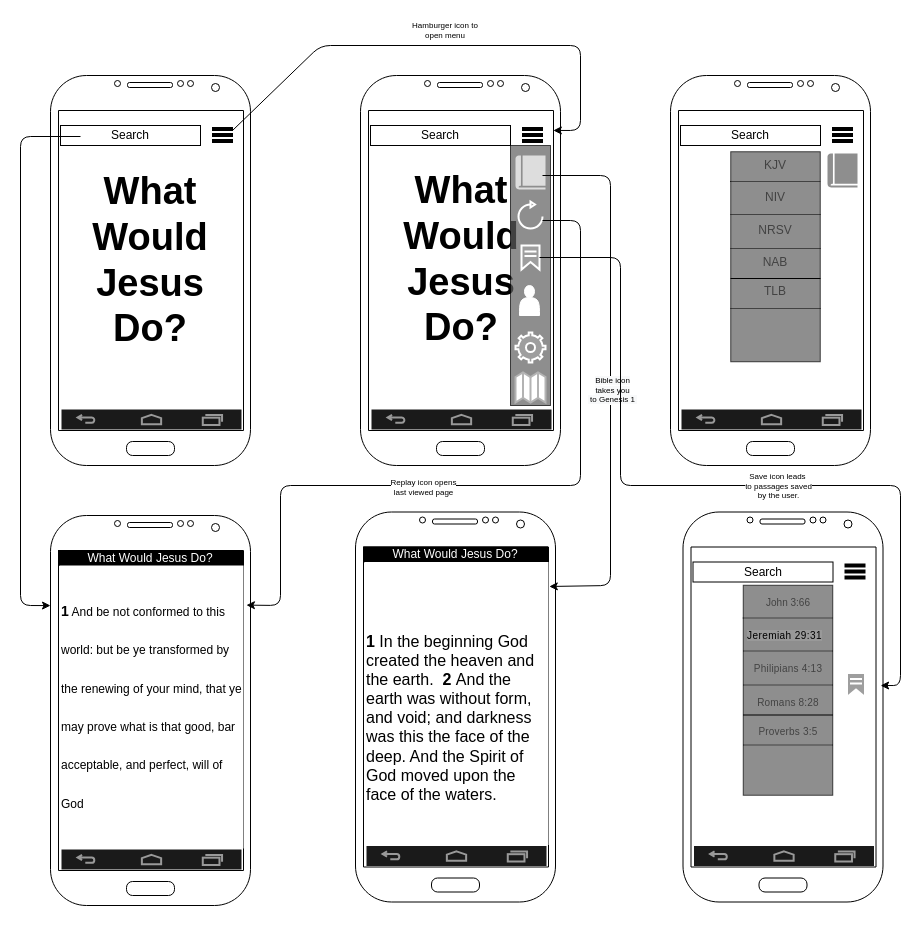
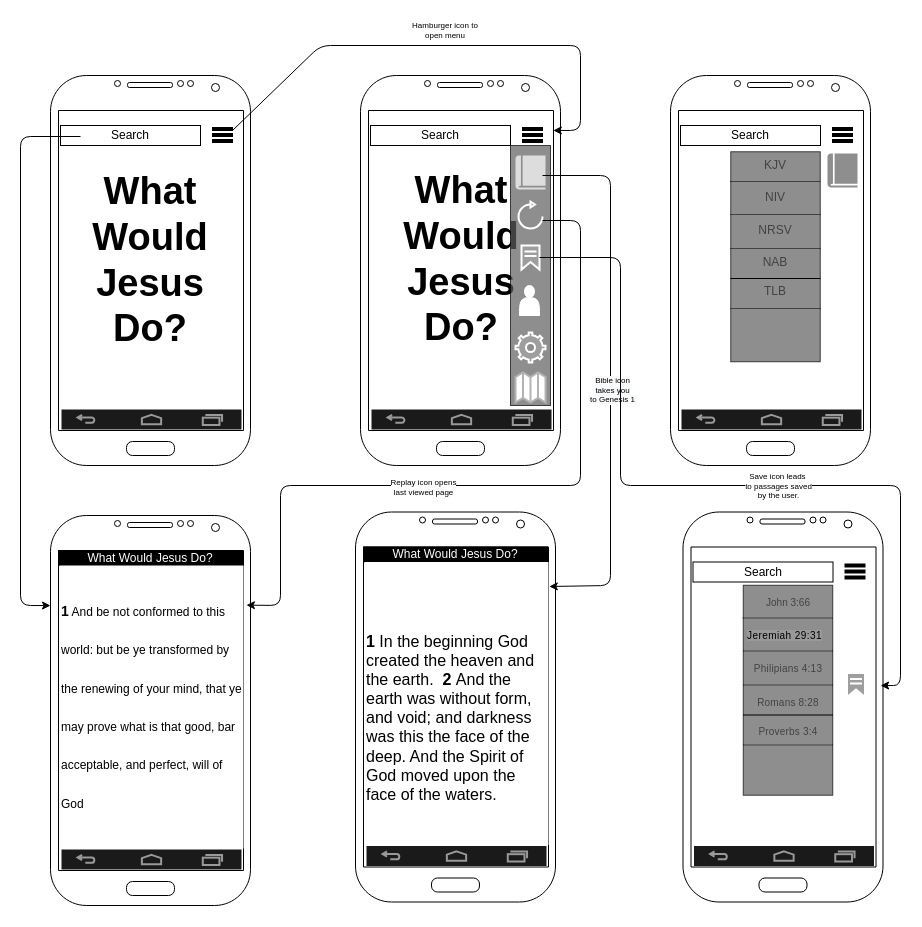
- <mxCell id="71" value="&lt;div class=&quot;slideshow-slide-hed&quot; style=&quot;box-sizing: border-box ; font-family: &amp;#34;brandon&amp;#34; , &amp;#34;helvetica&amp;#34; , &amp;#34;arial&amp;#34; , sans-serif ; line-height: 1.13 ; letter-spacing: 0.02em ; margin-bottom: 0.625rem ; padding: 0.625rem 0px ; outline: 0px ; background-color: rgb(255 , 255 , 255) ; font-size: 10px&quot;&gt;Proverbs 3:5&lt;/div&gt;&lt;div class=&quot;slideshow-slide-dek&quot; style=&quot;box-sizing: border-box ; font-family: &amp;#34;charter&amp;#34; , &amp;#34;georgia&amp;#34; , &amp;#34;times&amp;#34; , serif ; font-size: 1.062rem ; line-height: 1.4 ; outline: 0px ; background-color: rgb(255 , 255 , 255)&quot;&gt;&lt;/div&gt;" style="text;html=1;strokeColor=none;fillColor=none;align=center;verticalAlign=middle;whiteSpace=wrap;rounded=0;opacity=70;" vertex="1" parent="1"><mxGeometry x="742.5" y="725.5" width="90" height="20" as="geometry" /></mxCell>
+ <mxCell id="71" value="&lt;div class=&quot;slideshow-slide-hed&quot; style=&quot;box-sizing: border-box ; font-family: &amp;#34;brandon&amp;#34; , &amp;#34;helvetica&amp;#34; , &amp;#34;arial&amp;#34; , sans-serif ; line-height: 1.13 ; letter-spacing: 0.02em ; margin-bottom: 0.625rem ; padding: 0.625rem 0px ; outline: 0px ; background-color: rgb(255 , 255 , 255) ; font-size: 10px&quot;&gt;Proverbs 3:4&lt;/div&gt;&lt;div class=&quot;slideshow-slide-dek&quot; style=&quot;box-sizing: border-box ; font-family: &amp;#34;charter&amp;#34; , &amp;#34;georgia&amp;#34; , &amp;#34;times&amp;#34; , serif ; font-size: 1.062rem ; line-height: 1.4 ; outline: 0px ; background-color: rgb(255 , 255 , 255)&quot;&gt;&lt;/div&gt;" style="text;html=1;strokeColor=none;fillColor=none;align=center;verticalAlign=middle;whiteSpace=wrap;rounded=0;opacity=70;" vertex="1" parent="1"><mxGeometry x="742.5" y="725.5" width="90" height="20" as="geometry" /></mxCell>
